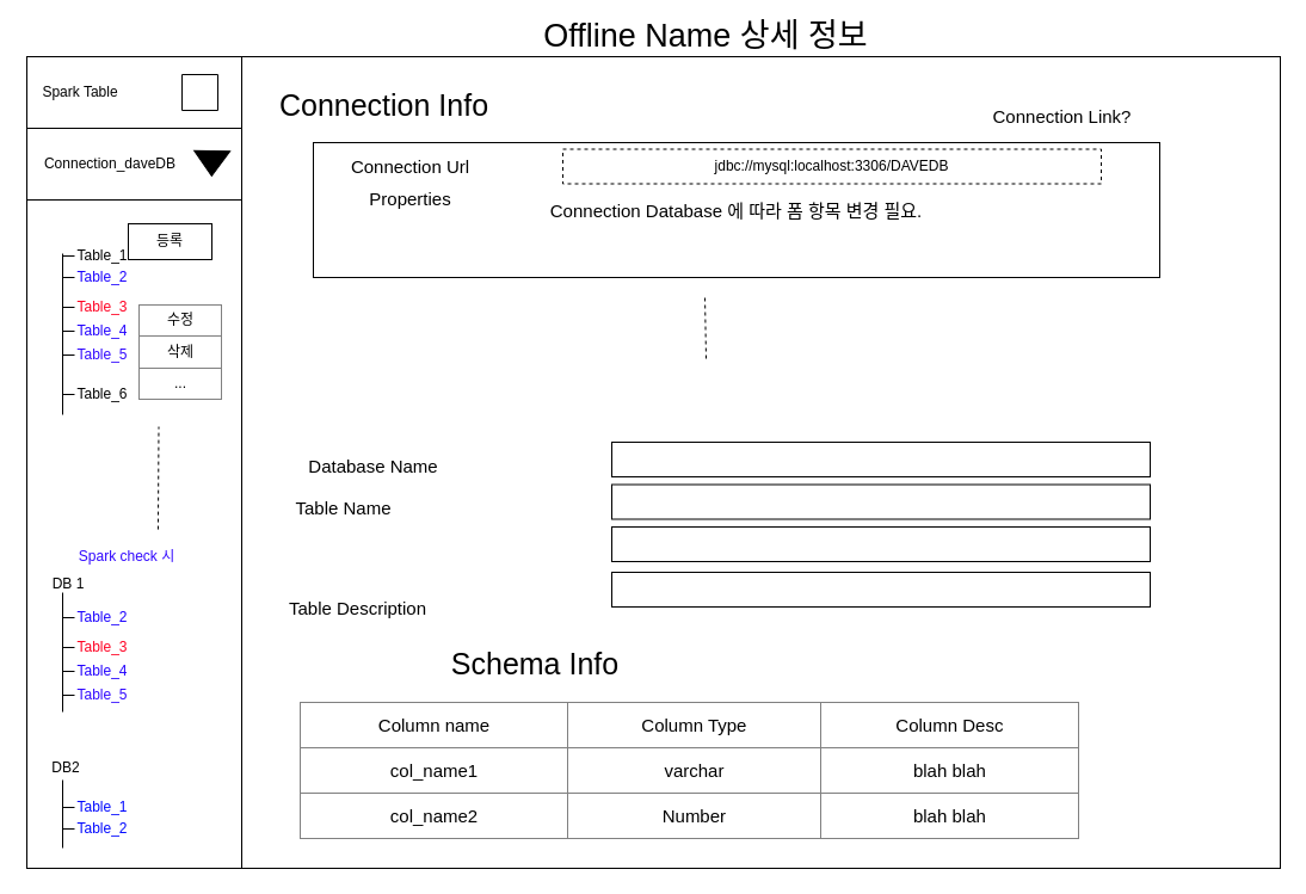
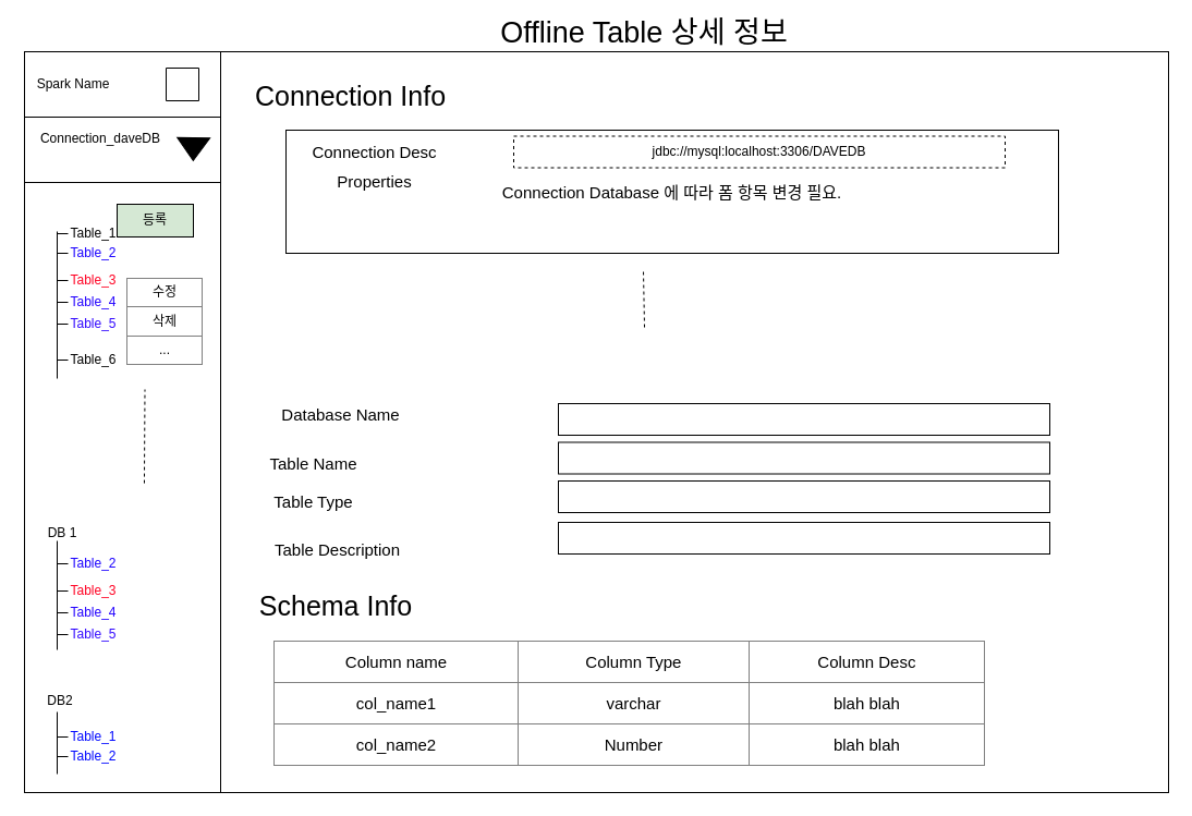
- <mxCell id="33" value="Offline Name 상세 정보" style="text;html=1;strokeColor=none;fillColor=none;align=center;verticalAlign=middle;whiteSpace=wrap;rounded=0;fontSize=27;" parent="1" vertex="1"><mxGeometry x="231" y="20" width="720" height="20" as="geometry" /></mxCell>
+ <mxCell id="33" value="Offline Table 상세 정보" style="text;html=1;strokeColor=none;fillColor=none;align=center;verticalAlign=middle;whiteSpace=wrap;rounded=0;fontSize=27;" parent="1" vertex="1"><mxGeometry x="231" y="20" width="720" height="20" as="geometry" /></mxCell>
- <mxCell id="7" value="Spark Table" style="text;html=1;strokeColor=none;fillColor=none;align=center;verticalAlign=middle;whiteSpace=wrap;rounded=0;" parent="1" vertex="1"><mxGeometry x="32" y="67" width="70" height="20" as="geometry" /></mxCell>
+ <mxCell id="7" value="Spark Name" style="text;html=1;strokeColor=none;fillColor=none;align=center;verticalAlign=middle;whiteSpace=wrap;rounded=0;" parent="1" vertex="1"><mxGeometry x="32" y="67" width="70" height="20" as="geometry" /></mxCell>
- <mxCell id="32" value="Connection Link?" style="text;html=1;strokeColor=none;fillColor=none;align=center;verticalAlign=middle;whiteSpace=wrap;rounded=0;fontSize=15;" parent="1" vertex="1"><mxGeometry x="816" y="87" width="147" height="20" as="geometry" /></mxCell>
- <mxCell id="5" value="Connection_daveDB" style="text;html=1;strokeColor=none;fillColor=none;align=center;verticalAlign=middle;whiteSpace=wrap;rounded=0;" parent="1" vertex="1"><mxGeometry x="32" y="127" width="120" height="20" as="geometry" /></mxCell>
+ <mxCell id="5" value="Connection_daveDB" style="text;html=1;strokeColor=none;fillColor=none;align=center;verticalAlign=middle;whiteSpace=wrap;rounded=0;" parent="1" vertex="1"><mxGeometry x="32" y="117" width="120" height="20" as="geometry" /></mxCell>
- <mxCell id="28" value="Connection Url" style="text;html=1;strokeColor=none;fillColor=none;align=center;verticalAlign=middle;whiteSpace=wrap;rounded=0;fontSize=15;" parent="1" vertex="1"><mxGeometry x="266" y="129" width="155" height="20" as="geometry" /></mxCell>
+ <mxCell id="28" value="Connection Desc" style="text;html=1;strokeColor=none;fillColor=none;align=center;verticalAlign=middle;whiteSpace=wrap;rounded=0;fontSize=15;" parent="1" vertex="1"><mxGeometry x="266" y="129" width="155" height="20" as="geometry" /></mxCell>
- <mxCell id="13" value="등록" style="rounded=0;whiteSpace=wrap;html=1;fillColor=#FFFFFF;" parent="1" vertex="1"><mxGeometry x="107" y="187" width="70" height="30" as="geometry" /></mxCell>
+ <mxCell id="13" value="등록" style="rounded=0;whiteSpace=wrap;html=1;fillColor=#d5e8d4;" parent="1" vertex="1"><mxGeometry x="107" y="187" width="70" height="30" as="geometry" /></mxCell>
- <mxCell id="19" value="Database Name" style="text;html=1;strokeColor=none;fillColor=none;align=center;verticalAlign=middle;whiteSpace=wrap;rounded=0;fontSize=15;" parent="1" vertex="1"><mxGeometry x="234.5" y="380" width="155" height="20" as="geometry" /></mxCell>
+ <mxCell id="19" value="Database Name" style="text;html=1;strokeColor=none;fillColor=none;align=center;verticalAlign=middle;whiteSpace=wrap;rounded=0;fontSize=15;" parent="1" vertex="1"><mxGeometry x="234.5" y="370" width="155" height="20" as="geometry" /></mxCell>
+ <mxCell id="20" value="Table Type" style="text;html=1;strokeColor=none;fillColor=none;align=center;verticalAlign=middle;whiteSpace=wrap;rounded=0;fontSize=15;" parent="1" vertex="1"><mxGeometry x="234.5" y="450" width="105" height="20" as="geometry" /></mxCell>
- <mxCell id="52" value="Spark check 시" style="text;html=1;strokeColor=none;fillColor=none;align=center;verticalAlign=middle;whiteSpace=wrap;rounded=0;fontColor=#3108FF;" vertex="1" parent="1"><mxGeometry x="61" y="456" width="90" height="20" as="geometry" /></mxCell>
- <mxCell id="18" value="Table Description" style="text;html=1;strokeColor=none;fillColor=none;align=center;verticalAlign=middle;whiteSpace=wrap;rounded=0;fontSize=15;" parent="1" vertex="1"><mxGeometry x="217" y="498.5" width="165" height="20" as="geometry" /></mxCell>
+ <mxCell id="18" value="Table Description" style="text;html=1;strokeColor=none;fillColor=none;align=center;verticalAlign=middle;whiteSpace=wrap;rounded=0;fontSize=15;" parent="1" vertex="1"><mxGeometry x="227" y="493.5" width="165" height="20" as="geometry" /></mxCell>
- <mxCell id="16" value="&lt;font style=&quot;font-size: 25px&quot;&gt;Schema Info&lt;/font&gt;" style="text;html=1;strokeColor=none;fillColor=none;align=center;verticalAlign=middle;whiteSpace=wrap;rounded=0;" parent="1" vertex="1"><mxGeometry x="363" y="545" width="170" height="20" as="geometry" /></mxCell>
+ <mxCell id="16" value="&lt;font style=&quot;font-size: 25px&quot;&gt;Schema Info&lt;/font&gt;" style="text;html=1;strokeColor=none;fillColor=none;align=center;verticalAlign=middle;whiteSpace=wrap;rounded=0;" parent="1" vertex="1"><mxGeometry x="223" y="545" width="170" height="20" as="geometry" /></mxCell>
